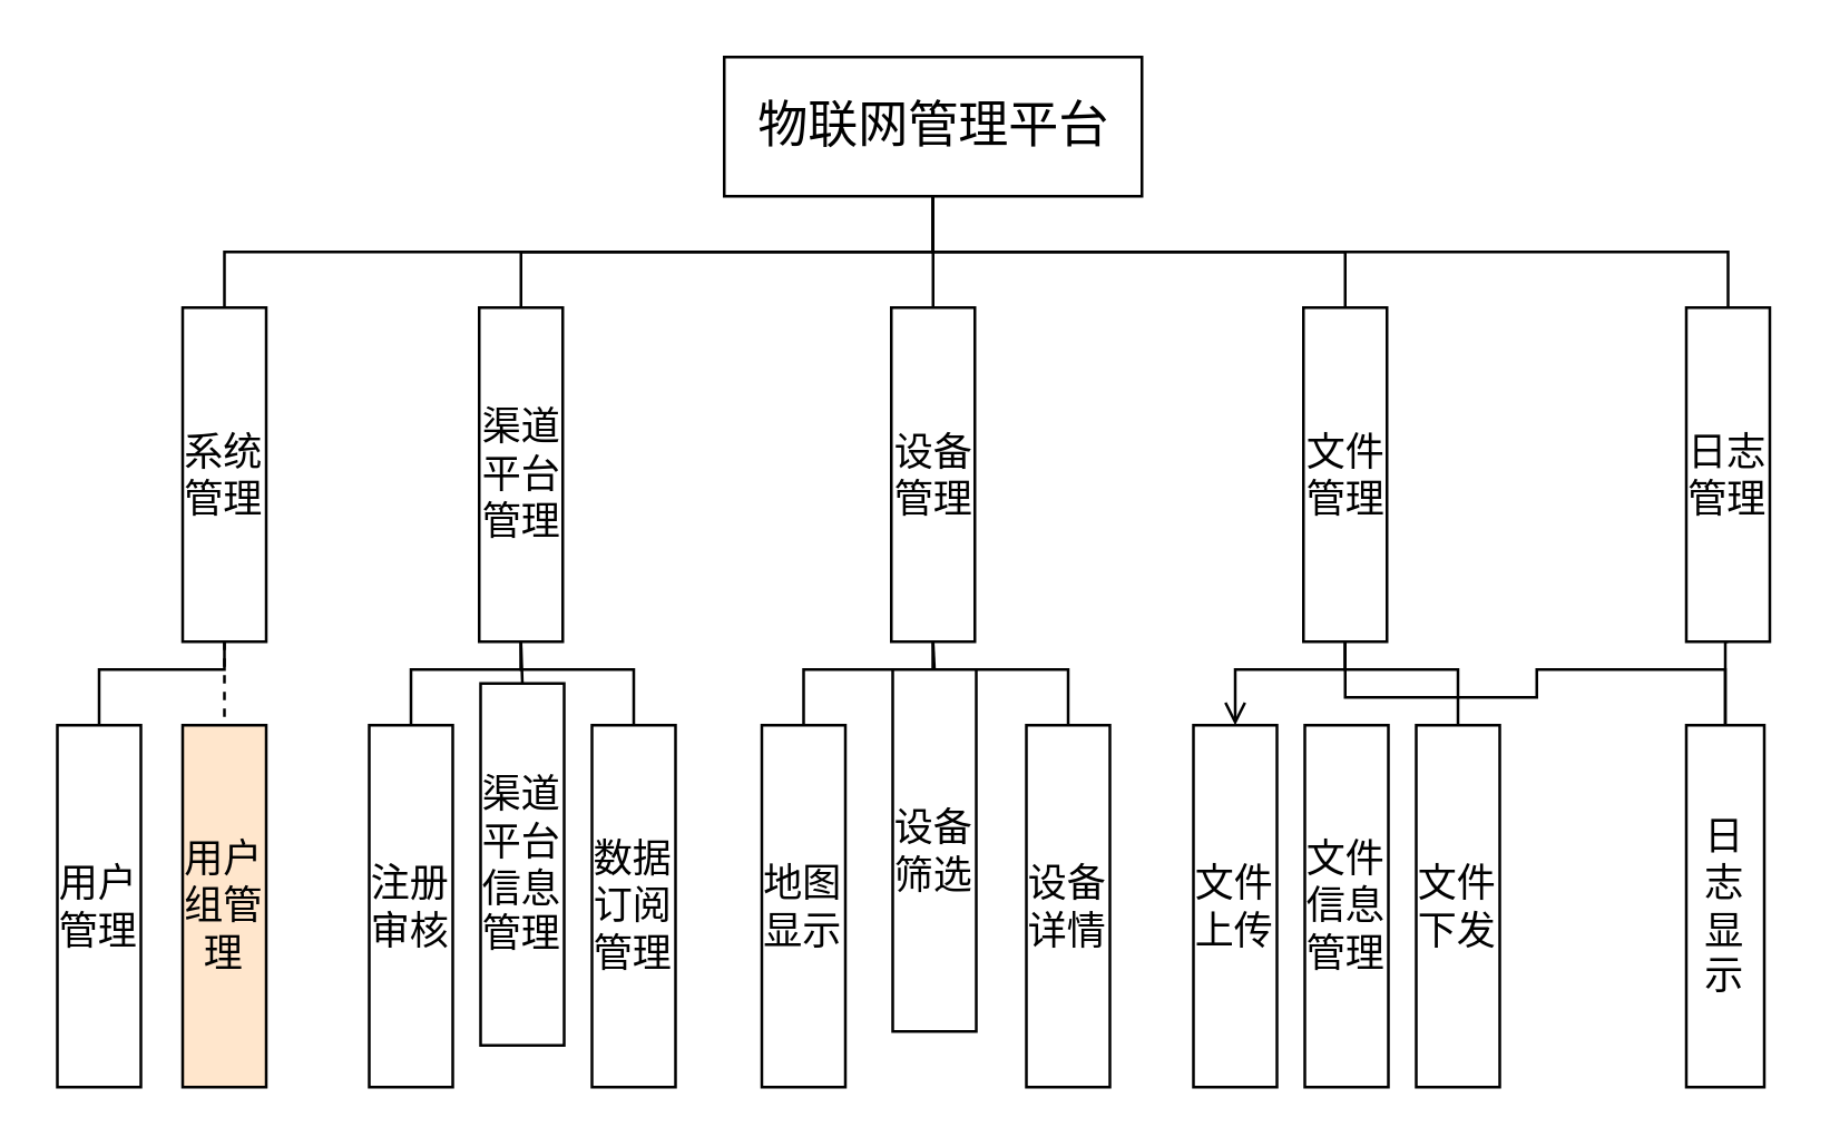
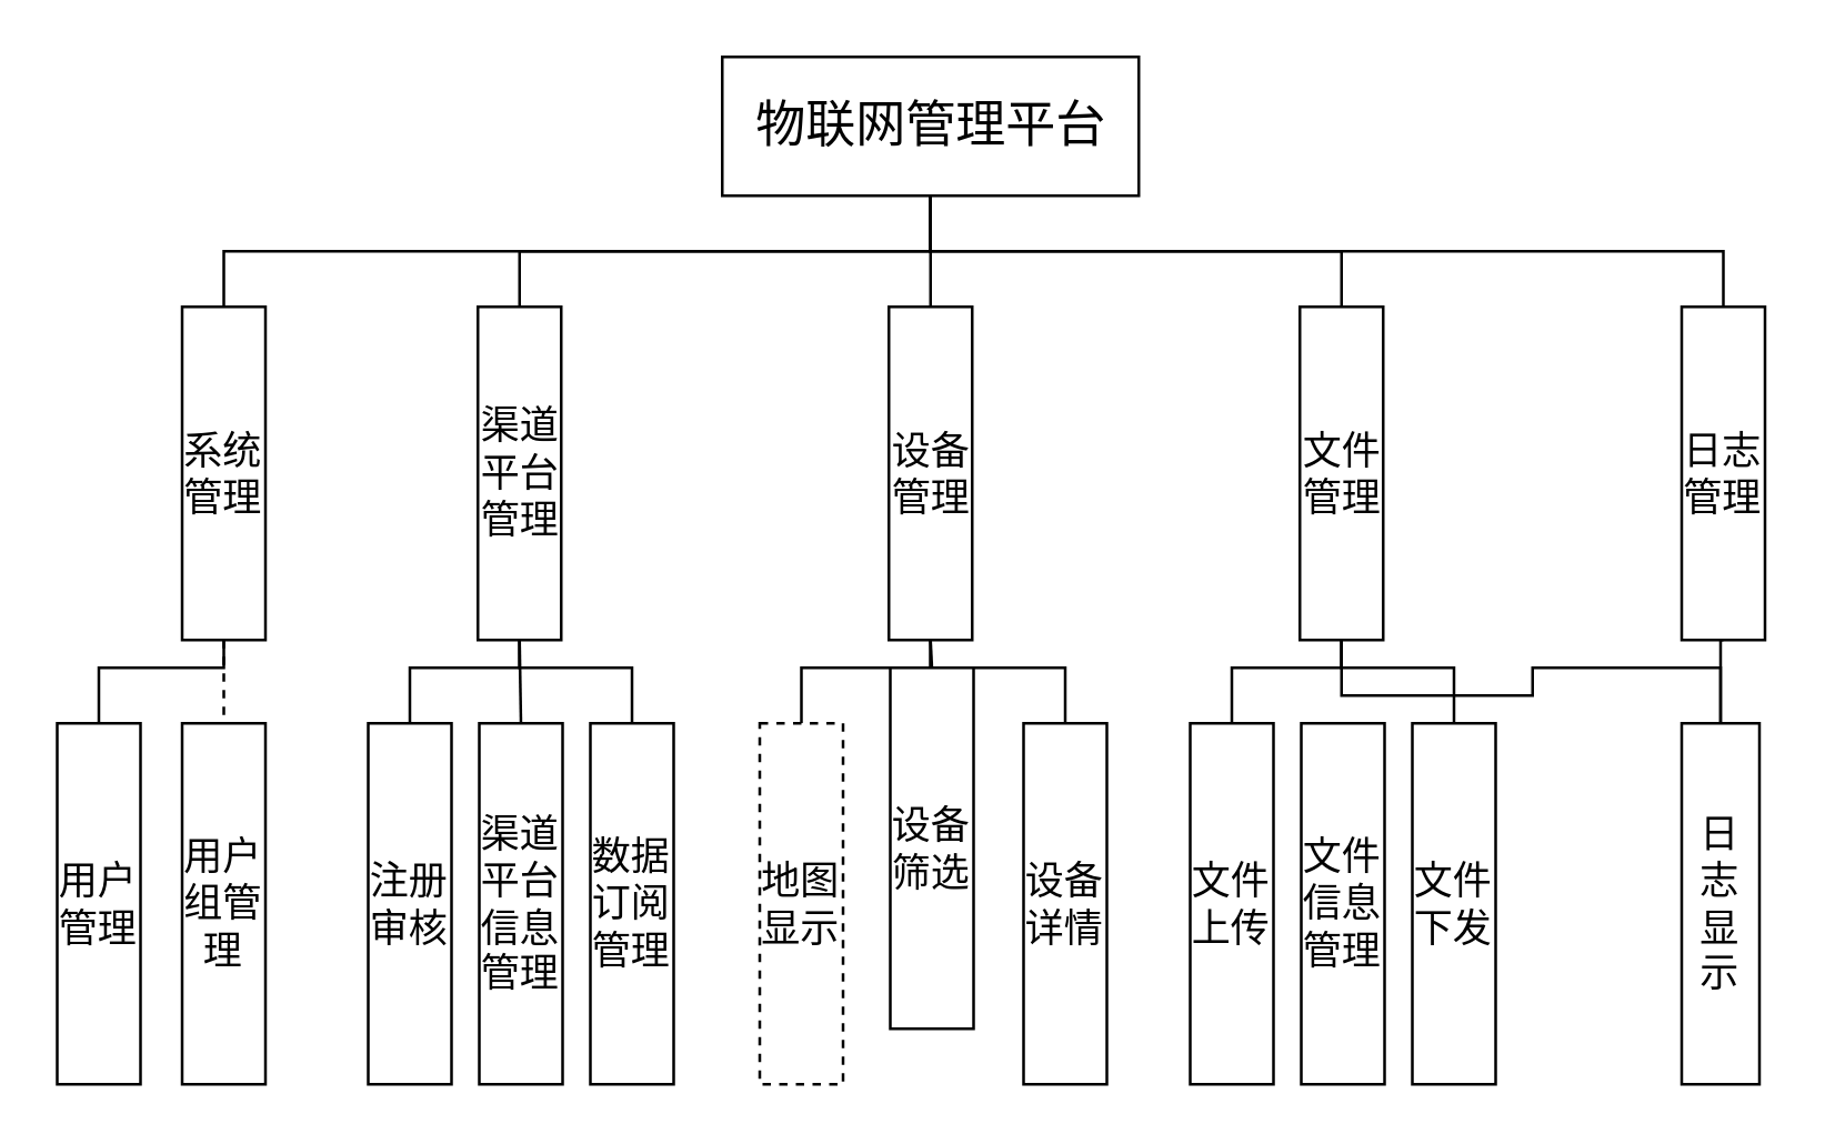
- <mxCell id="20" style="edgeStyle=orthogonalEdgeStyle;rounded=0;orthogonalLoop=1;jettySize=auto;html=1;exitX=0.5;exitY=1;exitDx=0;exitDy=0;entryX=0.5;entryY=0;entryDx=0;entryDy=0;endArrow=open;endFill=0;" parent="1" source="22" target="33" edge="1"><mxGeometry relative="1" as="geometry"><Array as="points"><mxPoint x="483" y="240" /><mxPoint x="443" y="240" /></Array></mxGeometry></mxCell>
+ <mxCell id="20" style="edgeStyle=orthogonalEdgeStyle;rounded=0;orthogonalLoop=1;jettySize=auto;html=1;exitX=0.5;exitY=1;exitDx=0;exitDy=0;entryX=0.5;entryY=0;entryDx=0;entryDy=0;endArrow=none;endFill=0;" parent="1" source="22" target="33" edge="1"><mxGeometry relative="1" as="geometry"><Array as="points"><mxPoint x="483" y="240" /><mxPoint x="443" y="240" /></Array></mxGeometry></mxCell>
- <mxCell id="28" value="&lt;span&gt;&lt;font style=&quot;font-size: 14px&quot;&gt;渠道平台信息管理&lt;/font&gt;&lt;/span&gt;&lt;br&gt;" style="rounded=0;whiteSpace=wrap;html=1;" parent="1" vertex="1"><mxGeometry x="172" y="245" width="30" height="130" as="geometry" /></mxCell>
+ <mxCell id="28" value="&lt;span&gt;&lt;font style=&quot;font-size: 14px&quot;&gt;渠道平台信息管理&lt;/font&gt;&lt;/span&gt;&lt;br&gt;" style="rounded=0;whiteSpace=wrap;html=1;" parent="1" vertex="1"><mxGeometry x="172" y="260" width="30" height="130" as="geometry" /></mxCell>
- <mxCell id="26" value="&lt;span style=&quot;font-size: 14px&quot;&gt;用户组管理&lt;/span&gt;" style="rounded=0;whiteSpace=wrap;html=1;fillColor=#ffe6cc;" parent="1" vertex="1"><mxGeometry x="65" y="260" width="30" height="130" as="geometry" /></mxCell>
+ <mxCell id="26" value="&lt;span style=&quot;font-size: 14px&quot;&gt;用户组管理&lt;/span&gt;" style="rounded=0;whiteSpace=wrap;html=1;" parent="1" vertex="1"><mxGeometry x="65" y="260" width="30" height="130" as="geometry" /></mxCell>
- <mxCell id="30" value="&lt;font style=&quot;font-size: 14px&quot;&gt;地图显示&lt;/font&gt;" style="rounded=0;whiteSpace=wrap;html=1;" parent="1" vertex="1"><mxGeometry x="273" y="260" width="30" height="130" as="geometry" /></mxCell>
+ <mxCell id="30" value="&lt;font style=&quot;font-size: 14px&quot;&gt;地图显示&lt;/font&gt;" style="rounded=0;whiteSpace=wrap;html=1;dashed=1;" parent="1" vertex="1"><mxGeometry x="273" y="260" width="30" height="130" as="geometry" /></mxCell>
